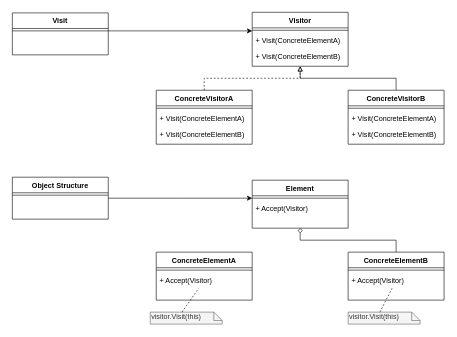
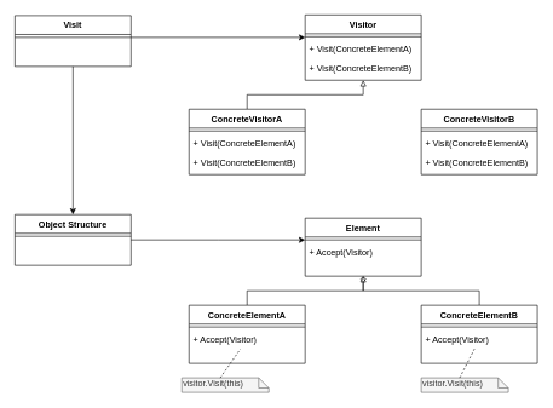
- <mxCell id="3" style="edgeStyle=orthogonalEdgeStyle;rounded=0;orthogonalLoop=1;jettySize=auto;html=1;entryX=0.5;entryY=1;entryDx=0;entryDy=0;endArrow=block;endFill=0;dashed=1;" edge="1" parent="1" source="15" target="11"><mxGeometry relative="1" as="geometry" /></mxCell>
+ <mxCell id="3" style="edgeStyle=orthogonalEdgeStyle;rounded=0;orthogonalLoop=1;jettySize=auto;html=1;entryX=0.5;entryY=1;entryDx=0;entryDy=0;endArrow=block;endFill=0;" edge="1" parent="1" source="15" target="11"><mxGeometry relative="1" as="geometry" /></mxCell>
- <mxCell id="4" style="edgeStyle=orthogonalEdgeStyle;rounded=0;orthogonalLoop=1;jettySize=auto;html=1;entryX=0.5;entryY=1;entryDx=0;entryDy=0;endArrow=block;endFill=0;" edge="1" parent="1" source="19" target="11"><mxGeometry relative="1" as="geometry" /></mxCell>
+ <mxCell id="2" style="edgeStyle=orthogonalEdgeStyle;rounded=0;orthogonalLoop=1;jettySize=auto;html=1;entryX=0.5;entryY=0;entryDx=0;entryDy=0;" edge="1" parent="1" source="9" target="32"><mxGeometry relative="1" as="geometry" /></mxCell>
+ <mxCell id="5" style="edgeStyle=orthogonalEdgeStyle;rounded=0;orthogonalLoop=1;jettySize=auto;html=1;entryX=0.5;entryY=1;entryDx=0;entryDy=0;endArrow=block;endFill=0;" edge="1" parent="1" source="23" target="29"><mxGeometry relative="1" as="geometry" /></mxCell>
